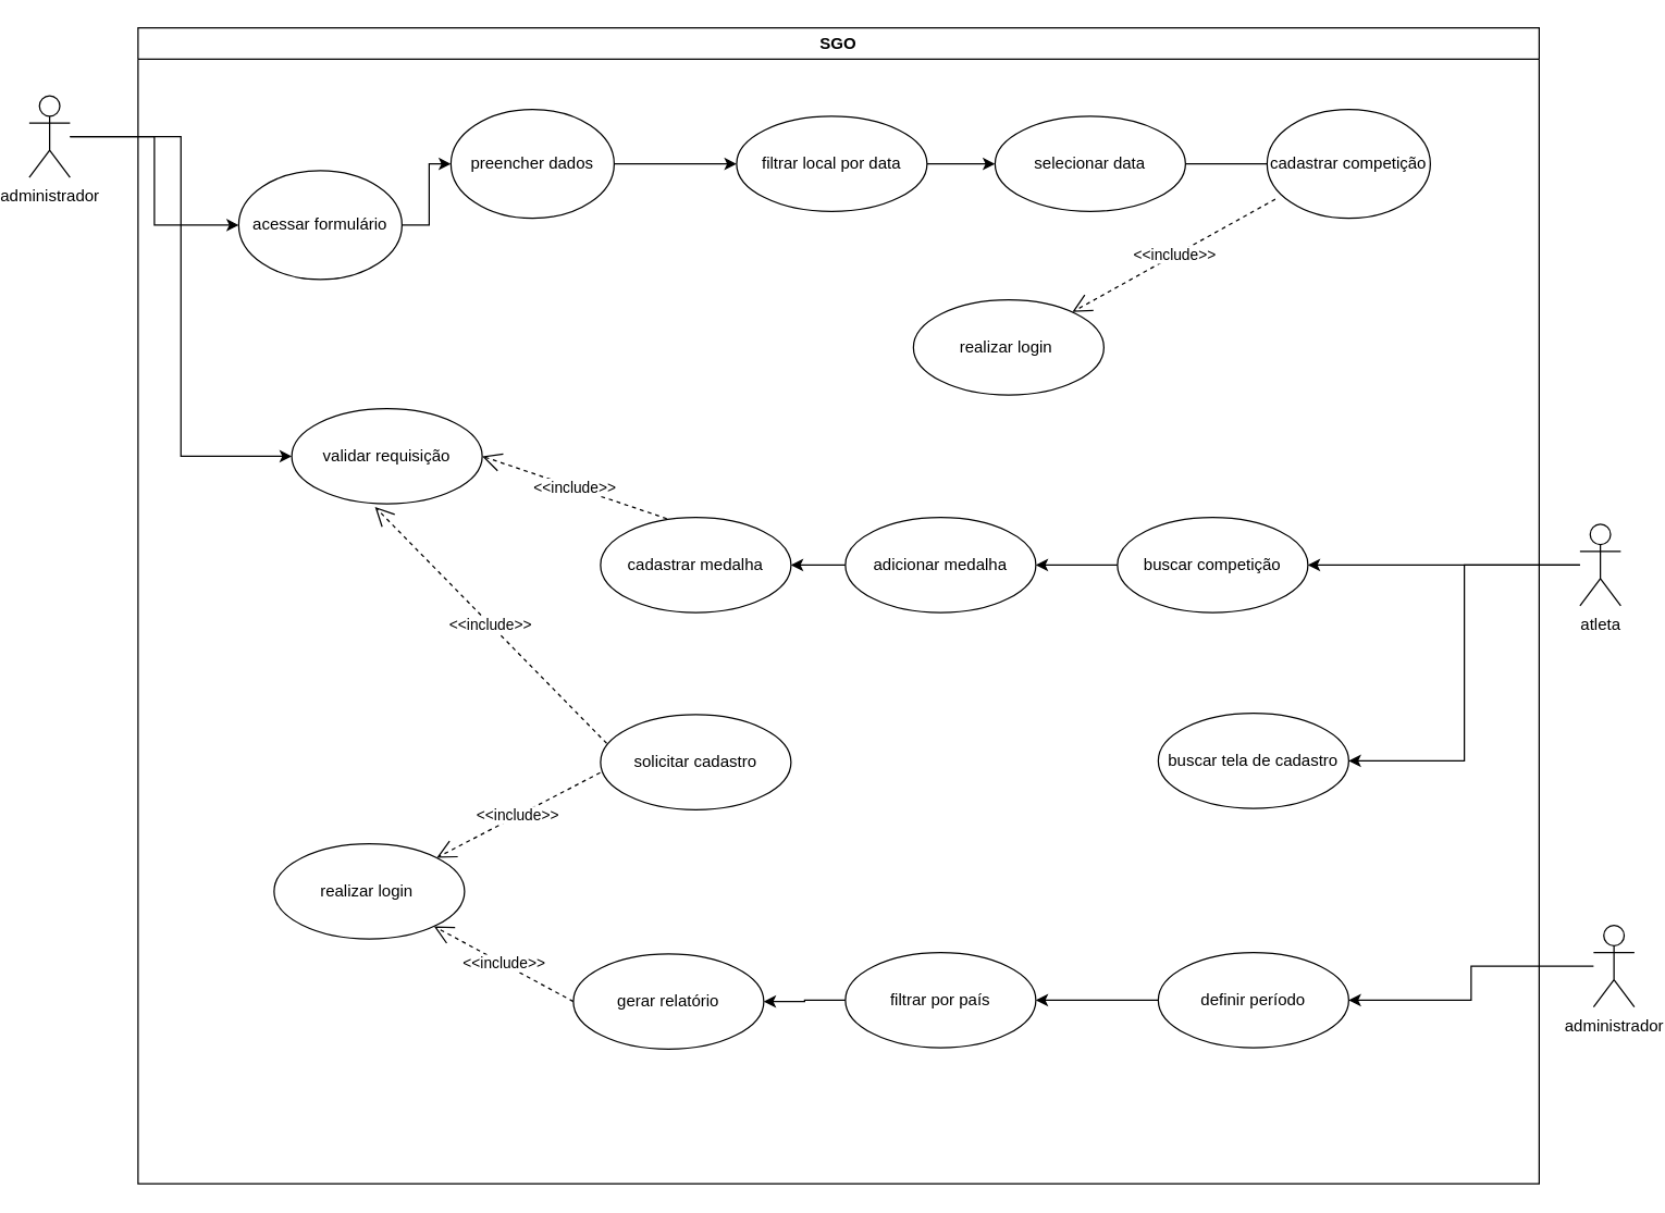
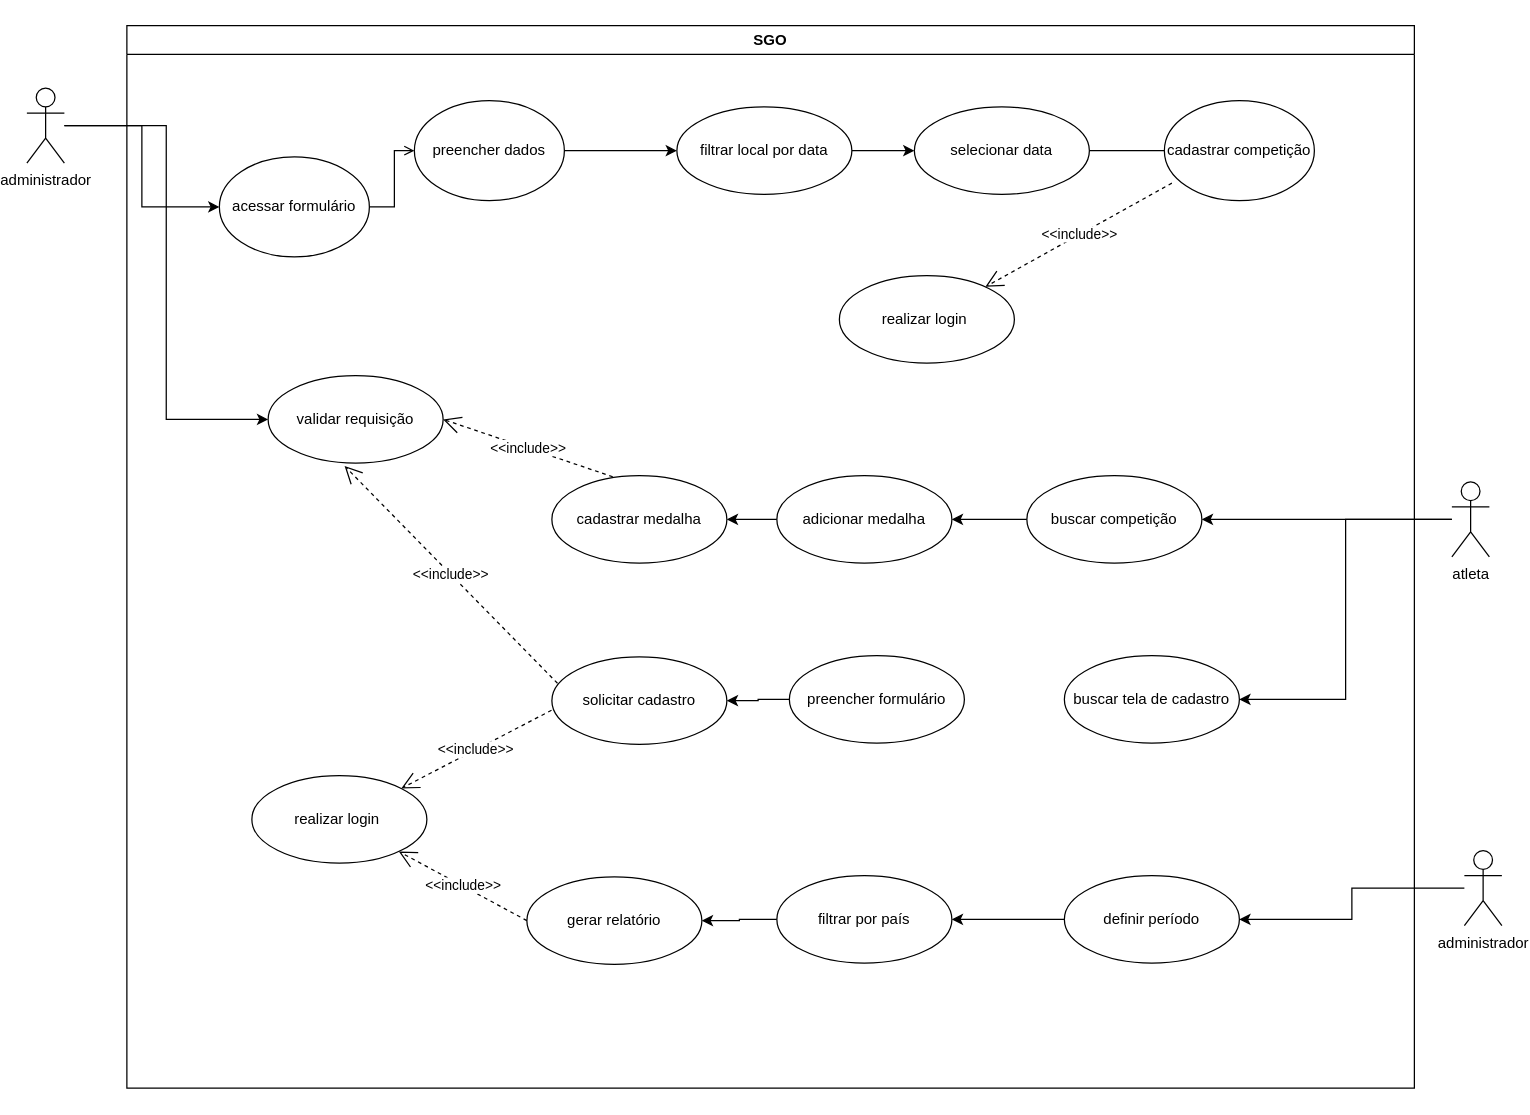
- <mxCell id="3" style="edgeStyle=orthogonalEdgeStyle;rounded=0;orthogonalLoop=1;jettySize=auto;html=1;entryX=0;entryY=0.5;entryDx=0;entryDy=0;" edge="1" parent="2" source="4" target="6"><mxGeometry relative="1" as="geometry" /></mxCell>
+ <mxCell id="3" style="edgeStyle=orthogonalEdgeStyle;rounded=0;orthogonalLoop=1;jettySize=auto;html=1;entryX=0;entryY=0.5;entryDx=0;entryDy=0;endArrow=open;" edge="1" parent="2" source="4" target="6"><mxGeometry relative="1" as="geometry" /></mxCell>
+ <mxCell id="20" style="edgeStyle=orthogonalEdgeStyle;rounded=0;orthogonalLoop=1;jettySize=auto;html=1;" edge="1" parent="2" source="21" target="22"><mxGeometry relative="1" as="geometry" /></mxCell>
+ <mxCell id="21" value="preencher formulário" style="ellipse;whiteSpace=wrap;html=1;" vertex="1" parent="2"><mxGeometry x="530" y="504" width="140" height="70" as="geometry" /></mxCell>
